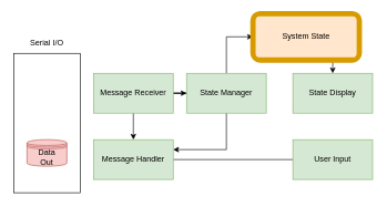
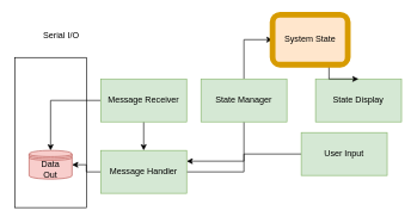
- <mxCell id="14" value="System State" style="rounded=1;whiteSpace=wrap;html=1;fillStyle=auto;strokeWidth=8;fillColor=#ffe6cc;strokeColor=#d79b00;" parent="1" vertex="1"><mxGeometry x="380" y="20" width="160" height="70" as="geometry" /></mxCell>
+ <mxCell id="14" value="System State" style="rounded=1;whiteSpace=wrap;html=1;fillStyle=auto;strokeWidth=8;fillColor=#ffe6cc;strokeColor=#d79b00;" parent="1" vertex="1"><mxGeometry x="380" y="20" width="105" height="70" as="geometry" /></mxCell>
- <mxCell id="17" value="Serial I/O" style="text;strokeColor=none;fillColor=none;align=center;verticalAlign=middle;spacingLeft=4;spacingRight=4;overflow=hidden;points=[[0,0.5],[1,0.5]];portConstraint=eastwest;rotatable=0;whiteSpace=wrap;html=1;" parent="1" vertex="1"><mxGeometry x="30" y="50" width="80" height="30" as="geometry" /></mxCell>
+ <mxCell id="17" value="Serial I/O" style="text;strokeColor=none;fillColor=none;align=center;verticalAlign=middle;spacingLeft=4;spacingRight=4;overflow=hidden;points=[[0,0.5],[1,0.5]];portConstraint=eastwest;rotatable=0;whiteSpace=wrap;html=1;" parent="1" vertex="1"><mxGeometry x="45" y="35" width="80" height="30" as="geometry" /></mxCell>
- <mxCell id="5" style="edgeStyle=orthogonalEdgeStyle;rounded=0;orthogonalLoop=1;jettySize=auto;html=1;entryX=0;entryY=0.5;entryDx=0;entryDy=0;" parent="1" source="7" target="11" edge="1"><mxGeometry relative="1" as="geometry" /></mxCell>
+ <mxCell id="5" style="edgeStyle=orthogonalEdgeStyle;rounded=0;orthogonalLoop=1;jettySize=auto;html=1;" parent="1" source="7" target="8" edge="1"><mxGeometry relative="1" as="geometry" /></mxCell>
+ <mxCell id="15" style="edgeStyle=orthogonalEdgeStyle;rounded=0;orthogonalLoop=1;jettySize=auto;html=1;exitX=0;exitY=0.5;exitDx=0;exitDy=0;entryX=1;entryY=0.5;entryDx=0;entryDy=0;" parent="1" source="16" target="8" edge="1"><mxGeometry relative="1" as="geometry" /></mxCell>
- <mxCell id="4" value="User Input" style="rounded=0;whiteSpace=wrap;html=1;fillColor=#d5e8d4;strokeColor=#82b366;" parent="1" vertex="1"><mxGeometry x="440" y="210" width="120" height="60" as="geometry" /></mxCell>
+ <mxCell id="4" value="User Input" style="rounded=0;whiteSpace=wrap;html=1;fillColor=#d5e8d4;strokeColor=#82b366;" parent="1" vertex="1"><mxGeometry x="420" y="185" width="120" height="60" as="geometry" /></mxCell>
